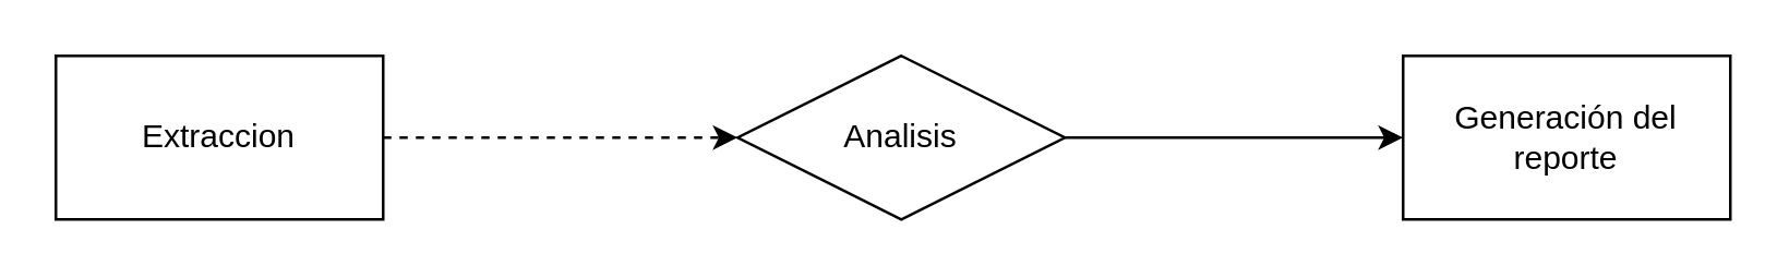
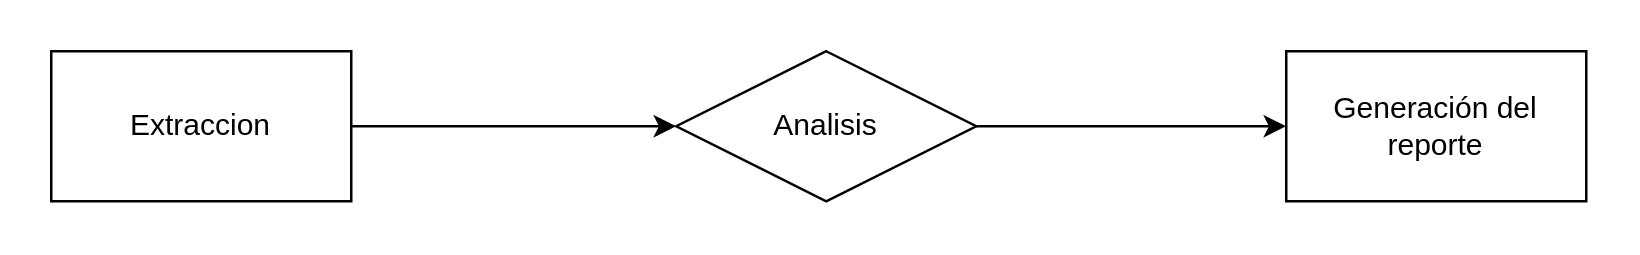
- <mxCell id="2" style="edgeStyle=orthogonalEdgeStyle;rounded=0;orthogonalLoop=1;jettySize=auto;html=1;dashed=1;" edge="1" parent="1" source="3" target="5"><mxGeometry relative="1" as="geometry" /></mxCell>
+ <mxCell id="2" style="edgeStyle=orthogonalEdgeStyle;rounded=0;orthogonalLoop=1;jettySize=auto;html=1;" edge="1" parent="1" source="3" target="5"><mxGeometry relative="1" as="geometry" /></mxCell>
